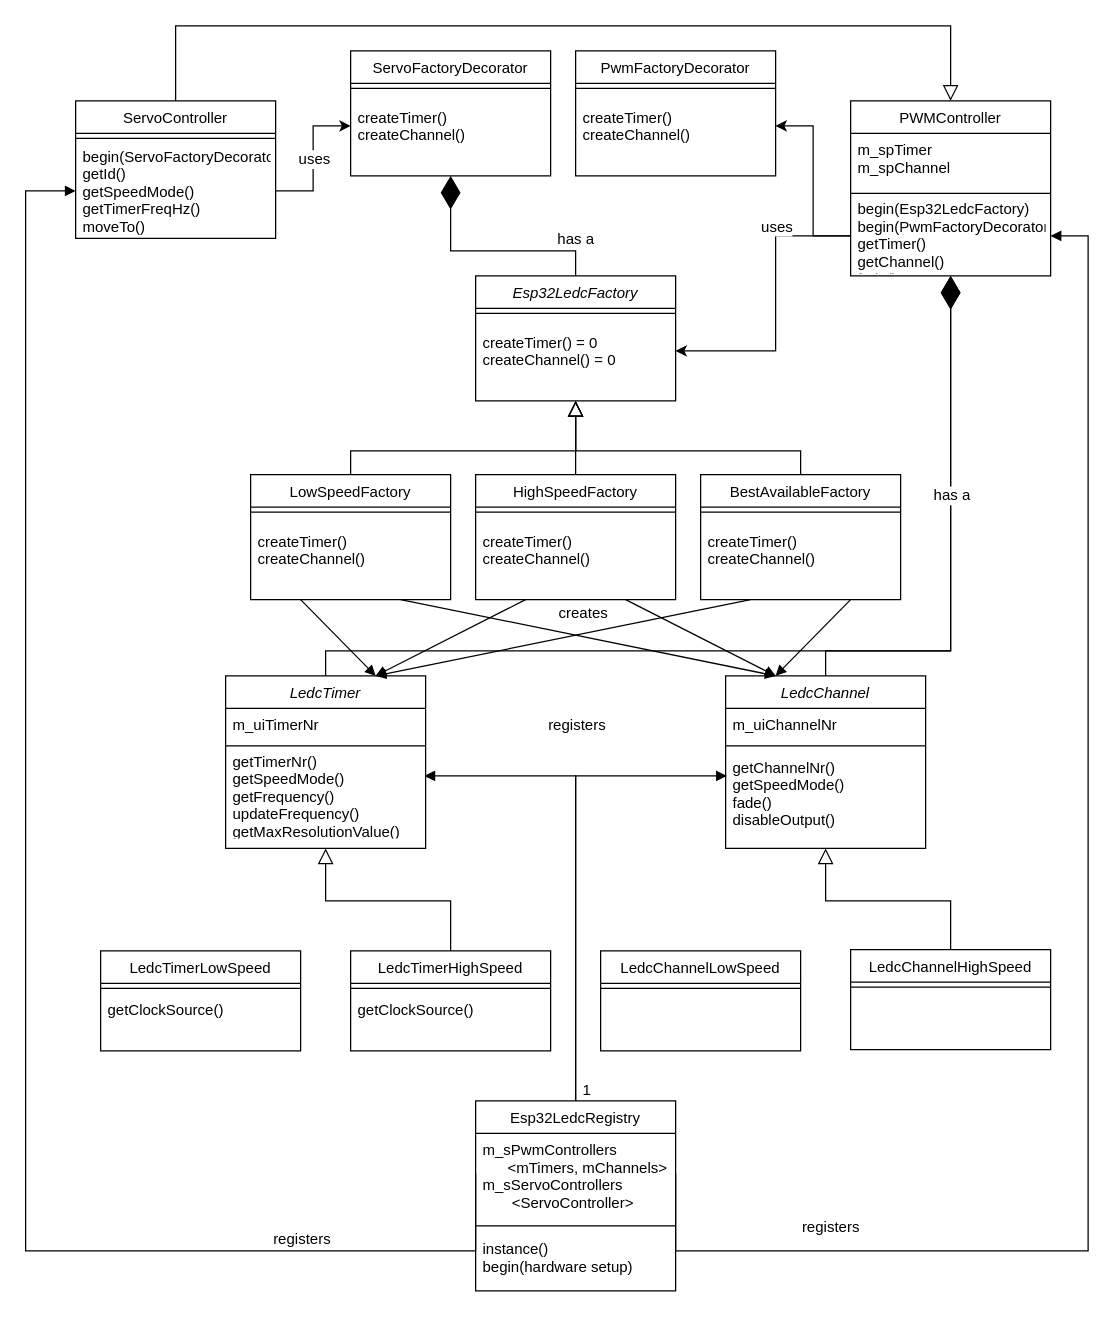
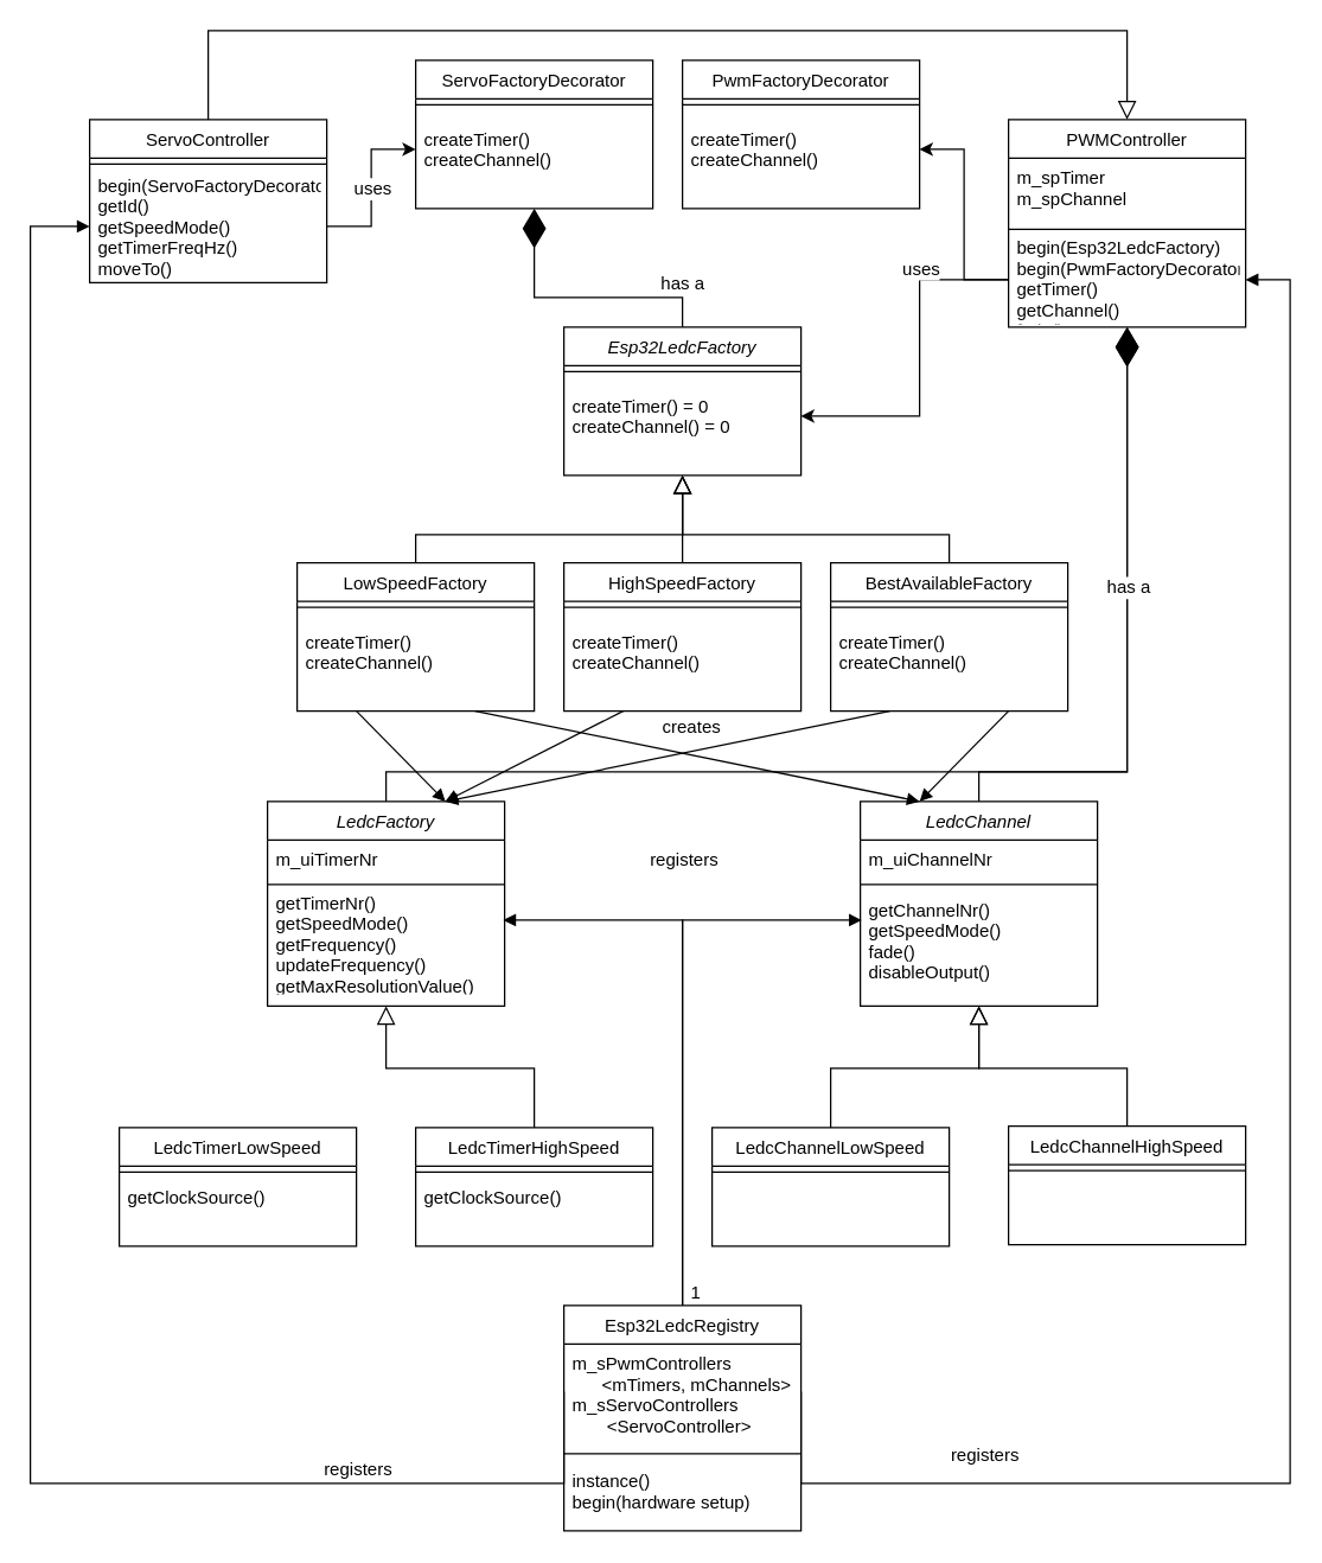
- <mxCell id="69" value="" style="endArrow=block;endFill=1;html=1;align=left;verticalAlign=top;rounded=0;fontFamily=Helvetica;fontSize=12;fontColor=default;exitX=0.75;exitY=1;exitDx=0;exitDy=0;entryX=0.25;entryY=0;entryDx=0;entryDy=0;" parent="1" source="51" target="13" edge="1"><mxGeometry x="-1" relative="1" as="geometry"><mxPoint x="690" y="430" as="sourcePoint" /><mxPoint x="630" y="550" as="targetPoint" /></mxGeometry></mxCell>
- <mxCell id="2" value="LedcTimer" style="swimlane;fontStyle=2;align=center;verticalAlign=top;childLayout=stackLayout;horizontal=1;startSize=26;horizontalStack=0;resizeParent=1;resizeLast=0;collapsible=1;marginBottom=0;rounded=0;shadow=0;strokeWidth=1;" parent="1" vertex="1"><mxGeometry x="180" y="540" width="160" height="138" as="geometry"><mxRectangle x="140" y="440" width="160" height="26" as="alternateBounds" /></mxGeometry></mxCell>
+ <mxCell id="2" value="LedcFactory" style="swimlane;fontStyle=2;align=center;verticalAlign=top;childLayout=stackLayout;horizontal=1;startSize=26;horizontalStack=0;resizeParent=1;resizeLast=0;collapsible=1;marginBottom=0;rounded=0;shadow=0;strokeWidth=1;" parent="1" vertex="1"><mxGeometry x="180" y="540" width="160" height="138" as="geometry"><mxRectangle x="140" y="440" width="160" height="26" as="alternateBounds" /></mxGeometry></mxCell>
+ <mxCell id="19" value="" style="endArrow=block;endSize=10;endFill=0;shadow=0;strokeWidth=1;rounded=0;curved=0;edgeStyle=elbowEdgeStyle;elbow=vertical;" parent="1" source="17" target="13" edge="1"><mxGeometry width="160" relative="1" as="geometry"><mxPoint x="560" y="640" as="sourcePoint" /><mxPoint x="560" y="640" as="targetPoint" /><Array as="points"><mxPoint x="660" y="720" /></Array></mxGeometry></mxCell>
